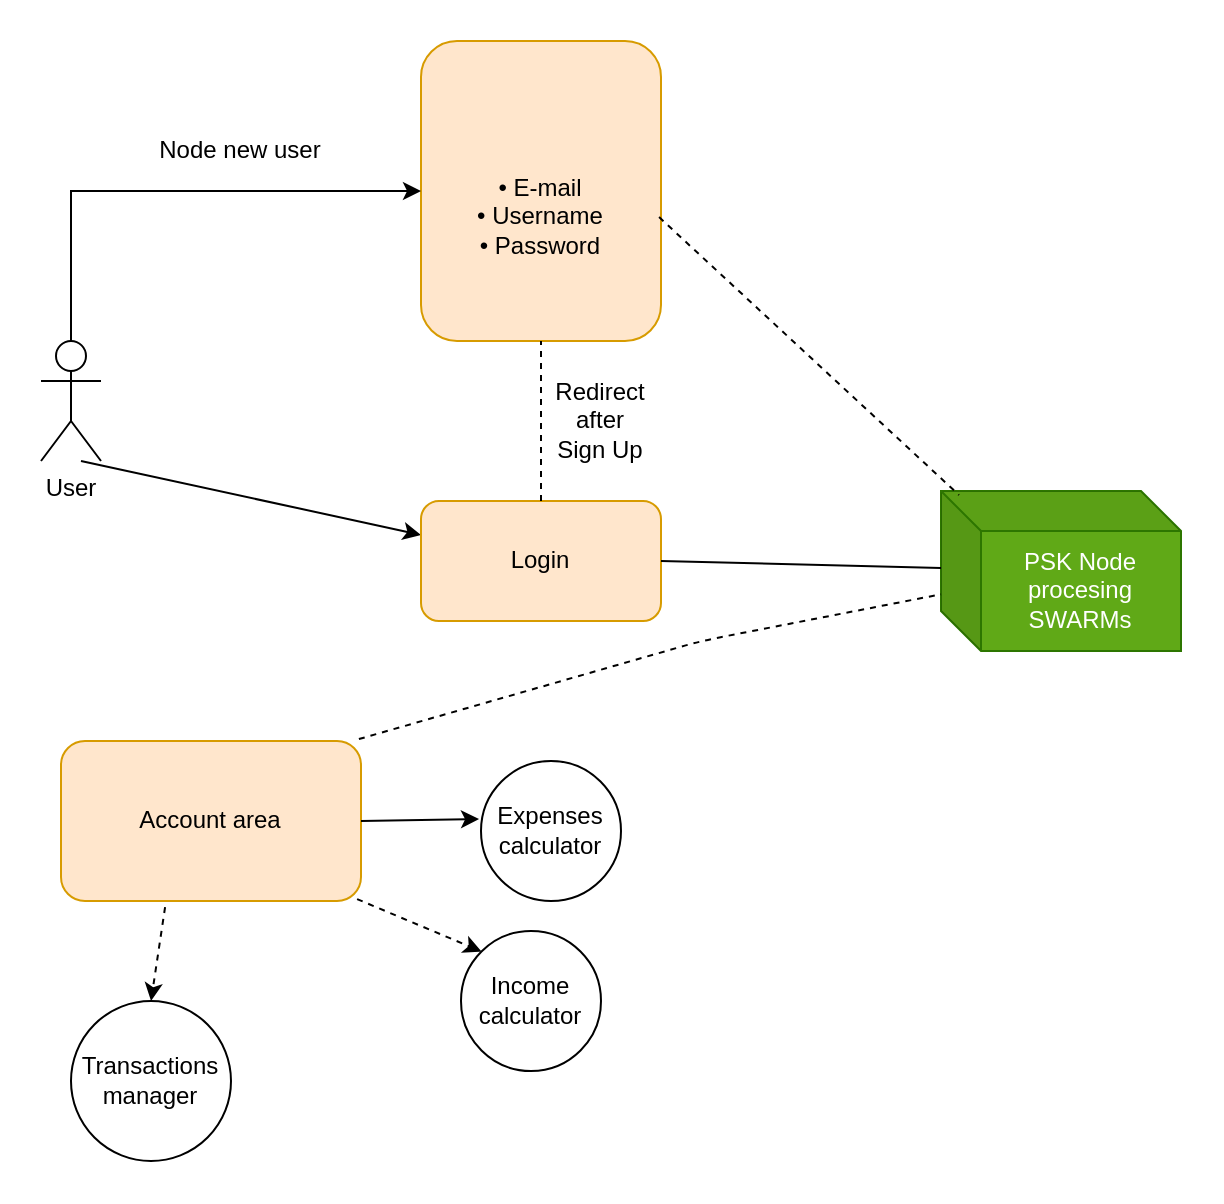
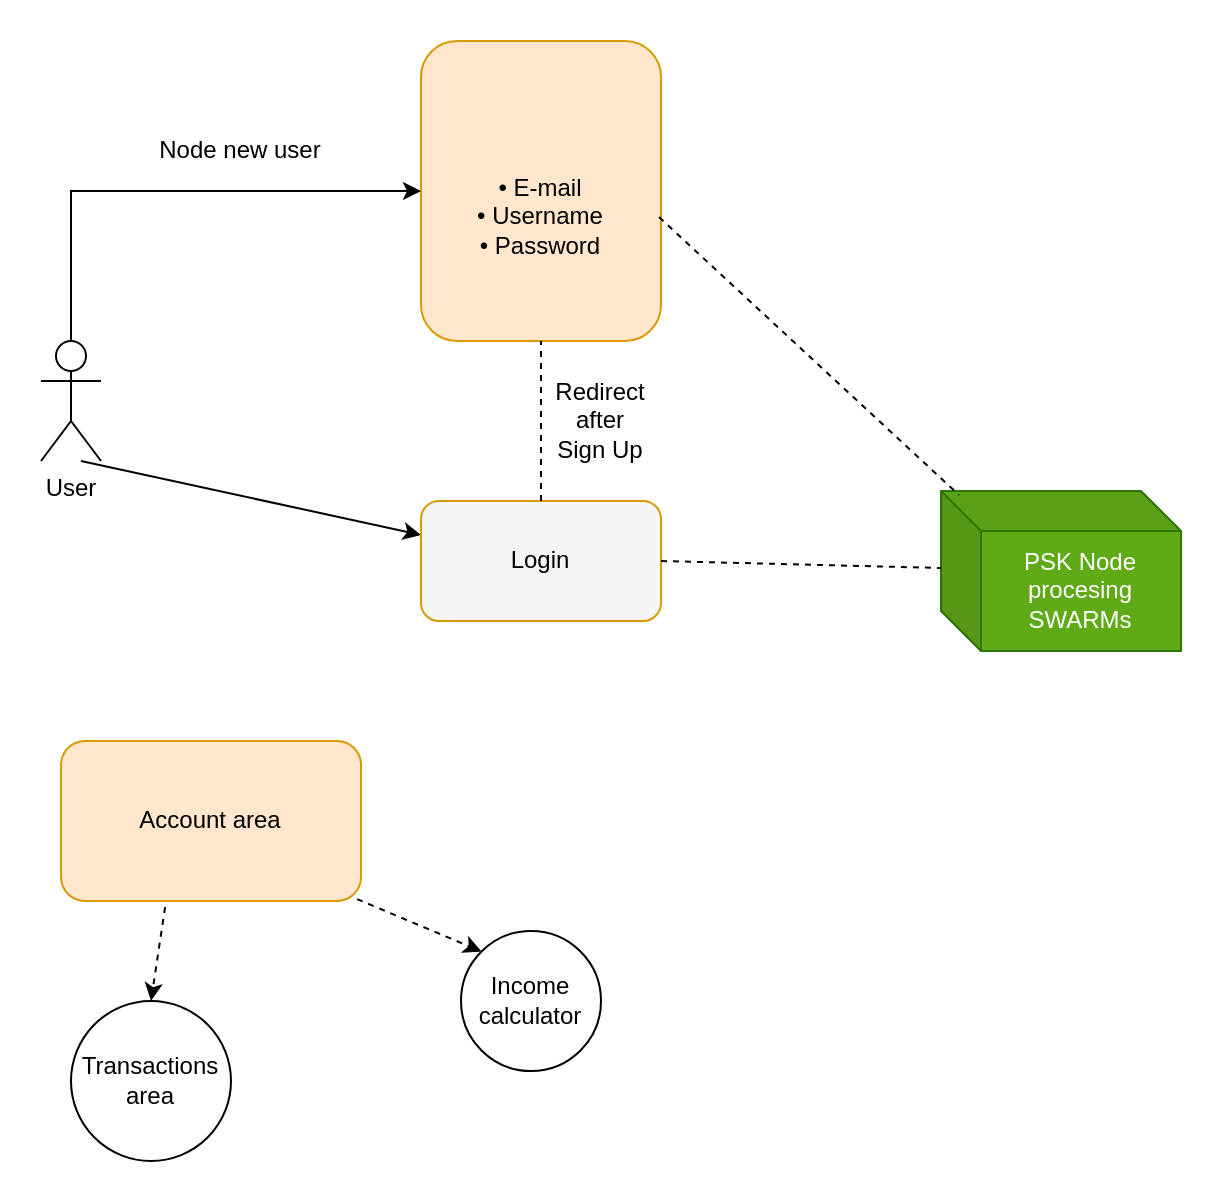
- <mxCell id="8" value="Login" style="rounded=1;whiteSpace=wrap;html=1;fillColor=#ffe6cc;strokeColor=#d79b00;" vertex="1" parent="1"><mxGeometry x="210" y="250" width="120" height="60" as="geometry" /></mxCell>
+ <mxCell id="8" value="Login" style="rounded=1;whiteSpace=wrap;html=1;fillColor=#f5f5f5;strokeColor=#d79b00;" vertex="1" parent="1"><mxGeometry x="210" y="250" width="120" height="60" as="geometry" /></mxCell>
- <mxCell id="12" value="" style="endArrow=none;dashed=0;html=1;exitX=1;exitY=0.5;exitDx=0;exitDy=0;" edge="1" parent="1" source="8" target="11"><mxGeometry width="50" height="50" relative="1" as="geometry"><mxPoint x="360" y="300" as="sourcePoint" /><mxPoint x="410" y="250" as="targetPoint" /></mxGeometry></mxCell>
+ <mxCell id="12" value="" style="endArrow=none;dashed=1;html=1;exitX=1;exitY=0.5;exitDx=0;exitDy=0;" edge="1" parent="1" source="8" target="11"><mxGeometry width="50" height="50" relative="1" as="geometry"><mxPoint x="360" y="300" as="sourcePoint" /><mxPoint x="410" y="250" as="targetPoint" /></mxGeometry></mxCell>
- <mxCell id="15" value="" style="endArrow=none;dashed=1;html=1;exitX=0.993;exitY=-0.012;exitDx=0;exitDy=0;exitPerimeter=0;" edge="1" parent="1" source="14" target="11"><mxGeometry width="50" height="50" relative="1" as="geometry"><mxPoint x="400" y="360" as="sourcePoint" /><mxPoint x="450" y="310" as="targetPoint" /><Array as="points"><mxPoint x="350" y="320" /></Array></mxGeometry></mxCell>
- <mxCell id="19" value="" style="endArrow=classic;html=1;exitX=1;exitY=0.5;exitDx=0;exitDy=0;entryX=-0.014;entryY=0.414;entryDx=0;entryDy=0;entryPerimeter=0;" edge="1" parent="1" source="14" target="16"><mxGeometry width="50" height="50" relative="1" as="geometry"><mxPoint x="185" y="435" as="sourcePoint" /><mxPoint x="229" y="408" as="targetPoint" /></mxGeometry></mxCell>
- <mxCell id="16" value="Expenses calculator" style="ellipse;whiteSpace=wrap;html=1;" vertex="1" parent="1"><mxGeometry x="240" y="380" width="70" height="70" as="geometry" /></mxCell>
- <mxCell id="18" value="Transactions manager&lt;br&gt;" style="ellipse;whiteSpace=wrap;html=1;" vertex="1" parent="1"><mxGeometry x="35" y="500" width="80" height="80" as="geometry" /></mxCell>
+ <mxCell id="18" value="Transactions area&lt;br&gt;" style="ellipse;whiteSpace=wrap;html=1;" vertex="1" parent="1"><mxGeometry x="35" y="500" width="80" height="80" as="geometry" /></mxCell>
